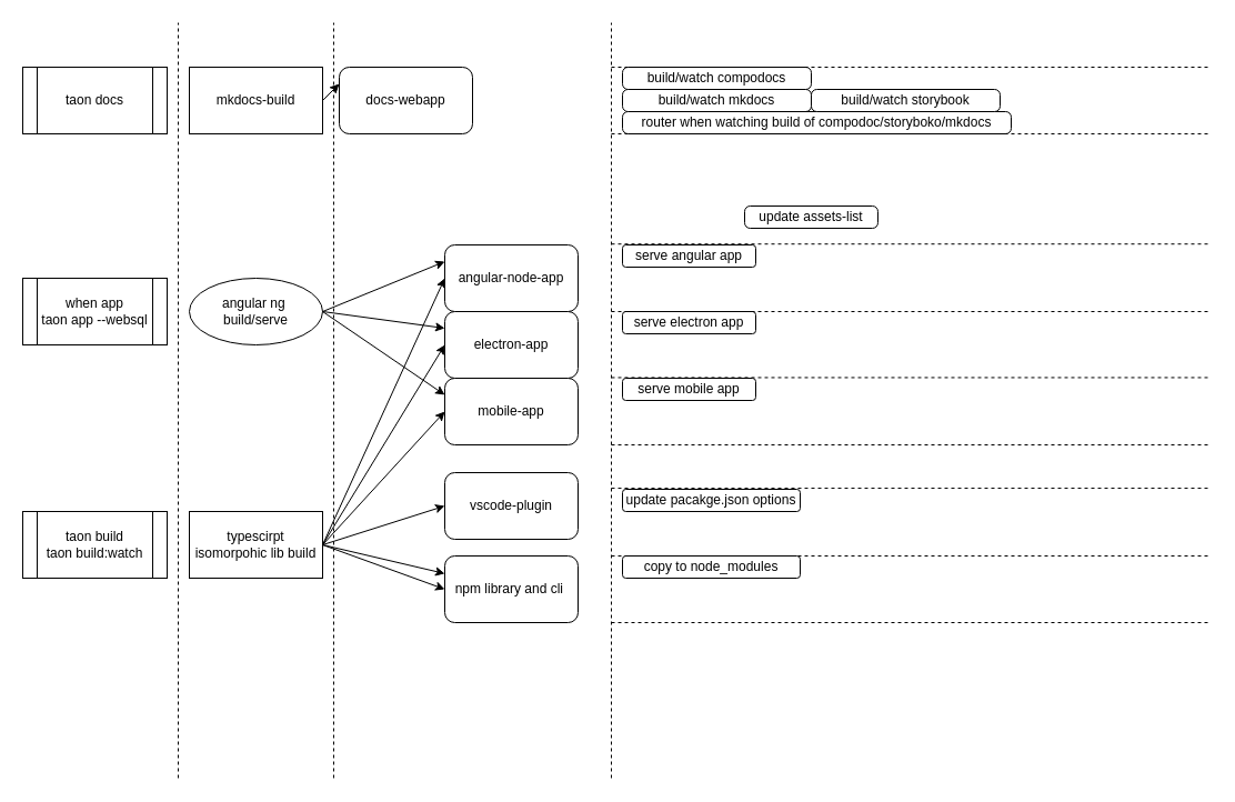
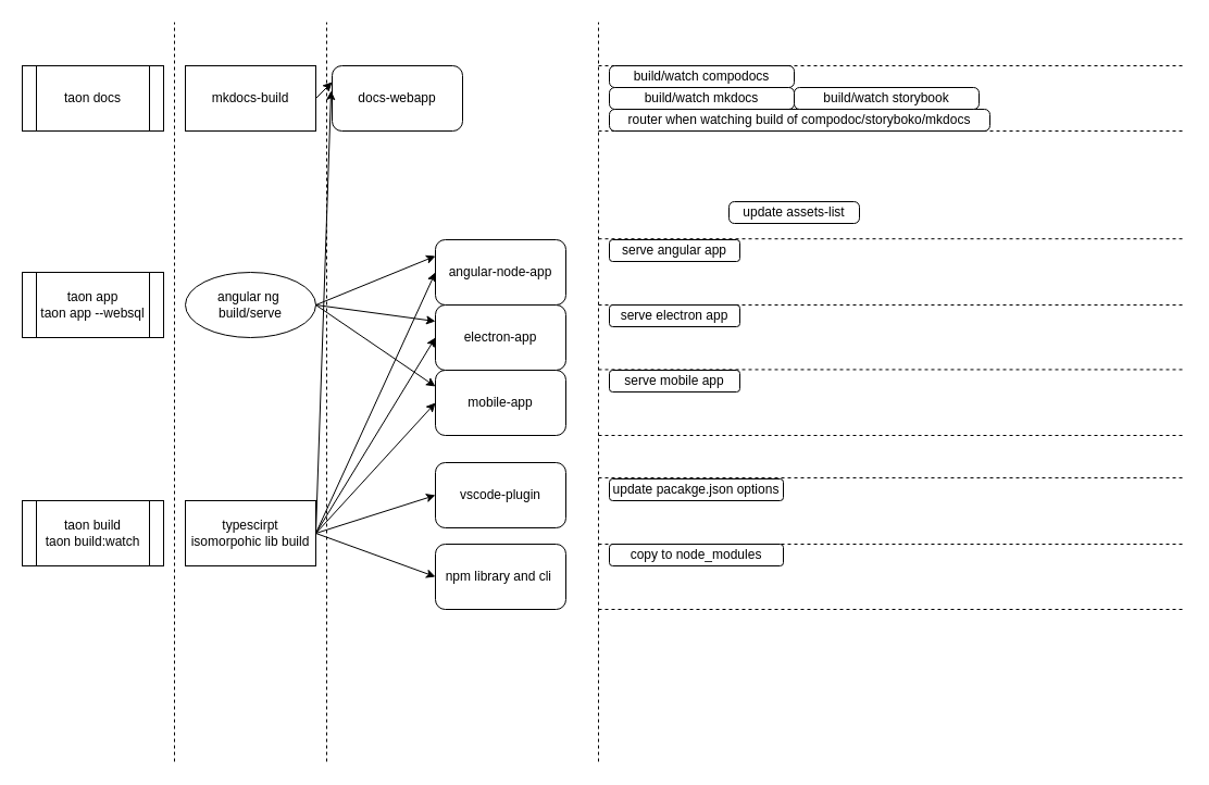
- <mxCell id="4" value="when app&lt;br&gt;taon app --websql" style="shape=process;whiteSpace=wrap;html=1;backgroundOutline=1;" parent="1" vertex="1"><mxGeometry x="20" y="250" width="130" height="60" as="geometry" /></mxCell>
+ <mxCell id="4" value="taon app&lt;br&gt;taon app --websql" style="shape=process;whiteSpace=wrap;html=1;backgroundOutline=1;" parent="1" vertex="1"><mxGeometry x="20" y="250" width="130" height="60" as="geometry" /></mxCell>
- <mxCell id="28" value="" style="endArrow=classic;html=1;exitX=1;exitY=0.5;exitDx=0;exitDy=0;" edge="1" parent="1" source="2" target="7"><mxGeometry width="50" height="50" relative="1" as="geometry"><mxPoint x="300" y="500" as="sourcePoint" /><mxPoint x="410" y="260" as="targetPoint" /></mxGeometry></mxCell>
+ <mxCell id="28" value="" style="endArrow=classic;html=1;entryX=-0.008;entryY=0.383;entryDx=0;entryDy=0;entryPerimeter=0;exitX=1;exitY=0.5;exitDx=0;exitDy=0;" edge="1" parent="1" source="2" target="10"><mxGeometry width="50" height="50" relative="1" as="geometry"><mxPoint x="300" y="500" as="sourcePoint" /><mxPoint x="410" y="260" as="targetPoint" /></mxGeometry></mxCell>
